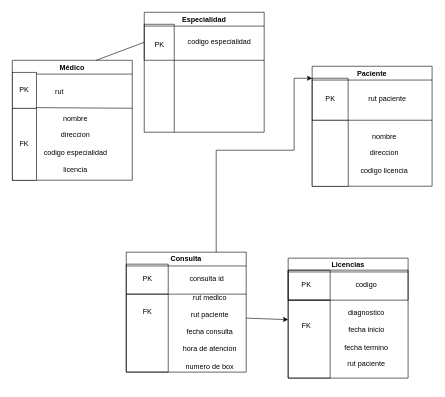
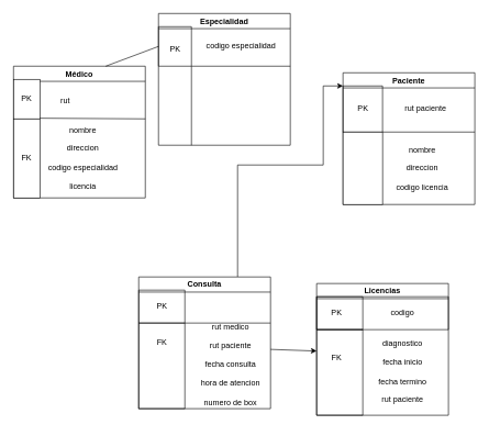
- <mxCell id="37" value="consulta id" style="text;html=1;align=center;verticalAlign=middle;resizable=0;points=[];autosize=1;strokeColor=none;fillColor=none;" vertex="1" parent="30"><mxGeometry x="94" y="30" width="80" height="30" as="geometry" /></mxCell>
